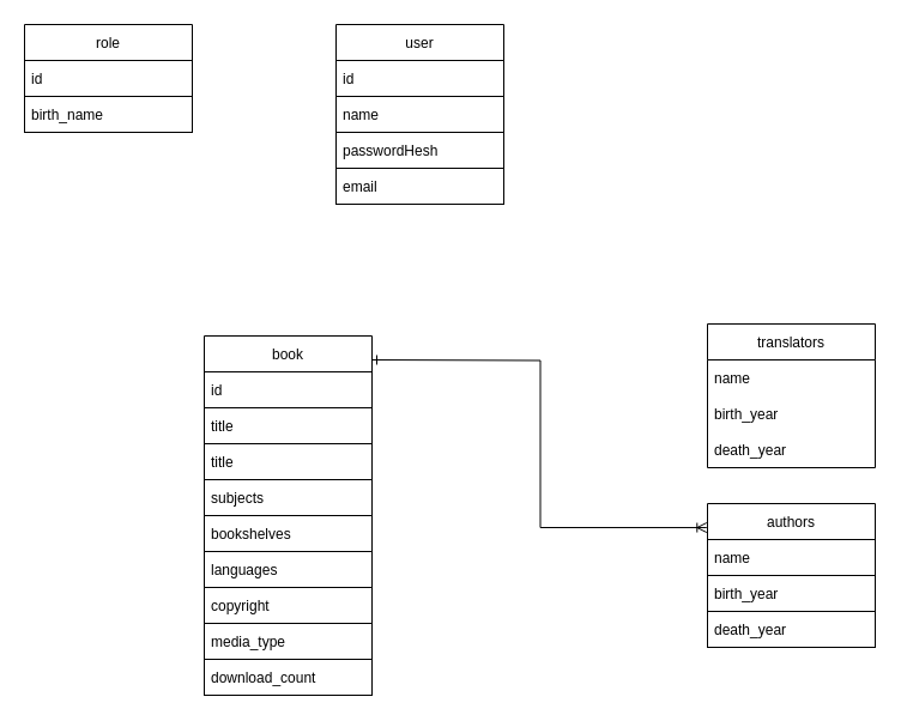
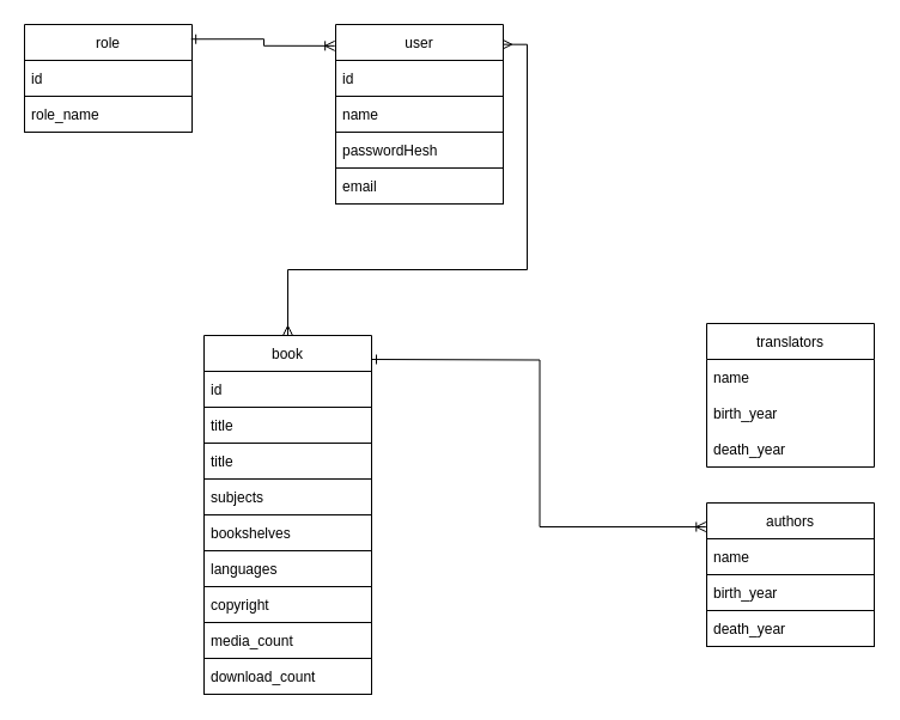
+ <mxCell id="30" style="edgeStyle=orthogonalEdgeStyle;rounded=0;orthogonalLoop=1;jettySize=auto;html=1;entryX=0.994;entryY=0.136;entryDx=0;entryDy=0;entryPerimeter=0;startArrow=ERoneToMany;startFill=0;endArrow=ERone;endFill=0;exitX=-0.006;exitY=0.119;exitDx=0;exitDy=0;exitPerimeter=0;" parent="1" source="6" target="2" edge="1"><mxGeometry relative="1" as="geometry" /></mxCell>
- <mxCell id="4" value="birth_name" style="text;strokeColor=default;fillColor=none;align=left;verticalAlign=middle;spacingLeft=4;spacingRight=4;overflow=hidden;points=[[0,0.5],[1,0.5]];portConstraint=eastwest;rotatable=0;" parent="2" vertex="1"><mxGeometry y="60" width="140" height="30" as="geometry" /></mxCell>
+ <mxCell id="4" value="role_name" style="text;strokeColor=default;fillColor=none;align=left;verticalAlign=middle;spacingLeft=4;spacingRight=4;overflow=hidden;points=[[0,0.5],[1,0.5]];portConstraint=eastwest;rotatable=0;" parent="2" vertex="1"><mxGeometry y="60" width="140" height="30" as="geometry" /></mxCell>
+ <mxCell id="5" style="edgeStyle=orthogonalEdgeStyle;rounded=0;orthogonalLoop=1;jettySize=auto;html=1;entryX=0.5;entryY=0;entryDx=0;entryDy=0;startArrow=ERmany;startFill=0;endArrow=ERmany;endFill=0;exitX=0.994;exitY=0.111;exitDx=0;exitDy=0;exitPerimeter=0;" parent="1" source="6" target="11" edge="1"><mxGeometry relative="1" as="geometry" /></mxCell>
- <mxCell id="19" value="media_type" style="text;strokeColor=default;fillColor=none;align=left;verticalAlign=middle;spacingLeft=4;spacingRight=4;overflow=hidden;points=[[0,0.5],[1,0.5]];portConstraint=eastwest;rotatable=0;" parent="11" vertex="1"><mxGeometry y="240" width="140" height="30" as="geometry" /></mxCell>
+ <mxCell id="19" value="media_count" style="text;strokeColor=default;fillColor=none;align=left;verticalAlign=middle;spacingLeft=4;spacingRight=4;overflow=hidden;points=[[0,0.5],[1,0.5]];portConstraint=eastwest;rotatable=0;" parent="11" vertex="1"><mxGeometry y="240" width="140" height="30" as="geometry" /></mxCell>
